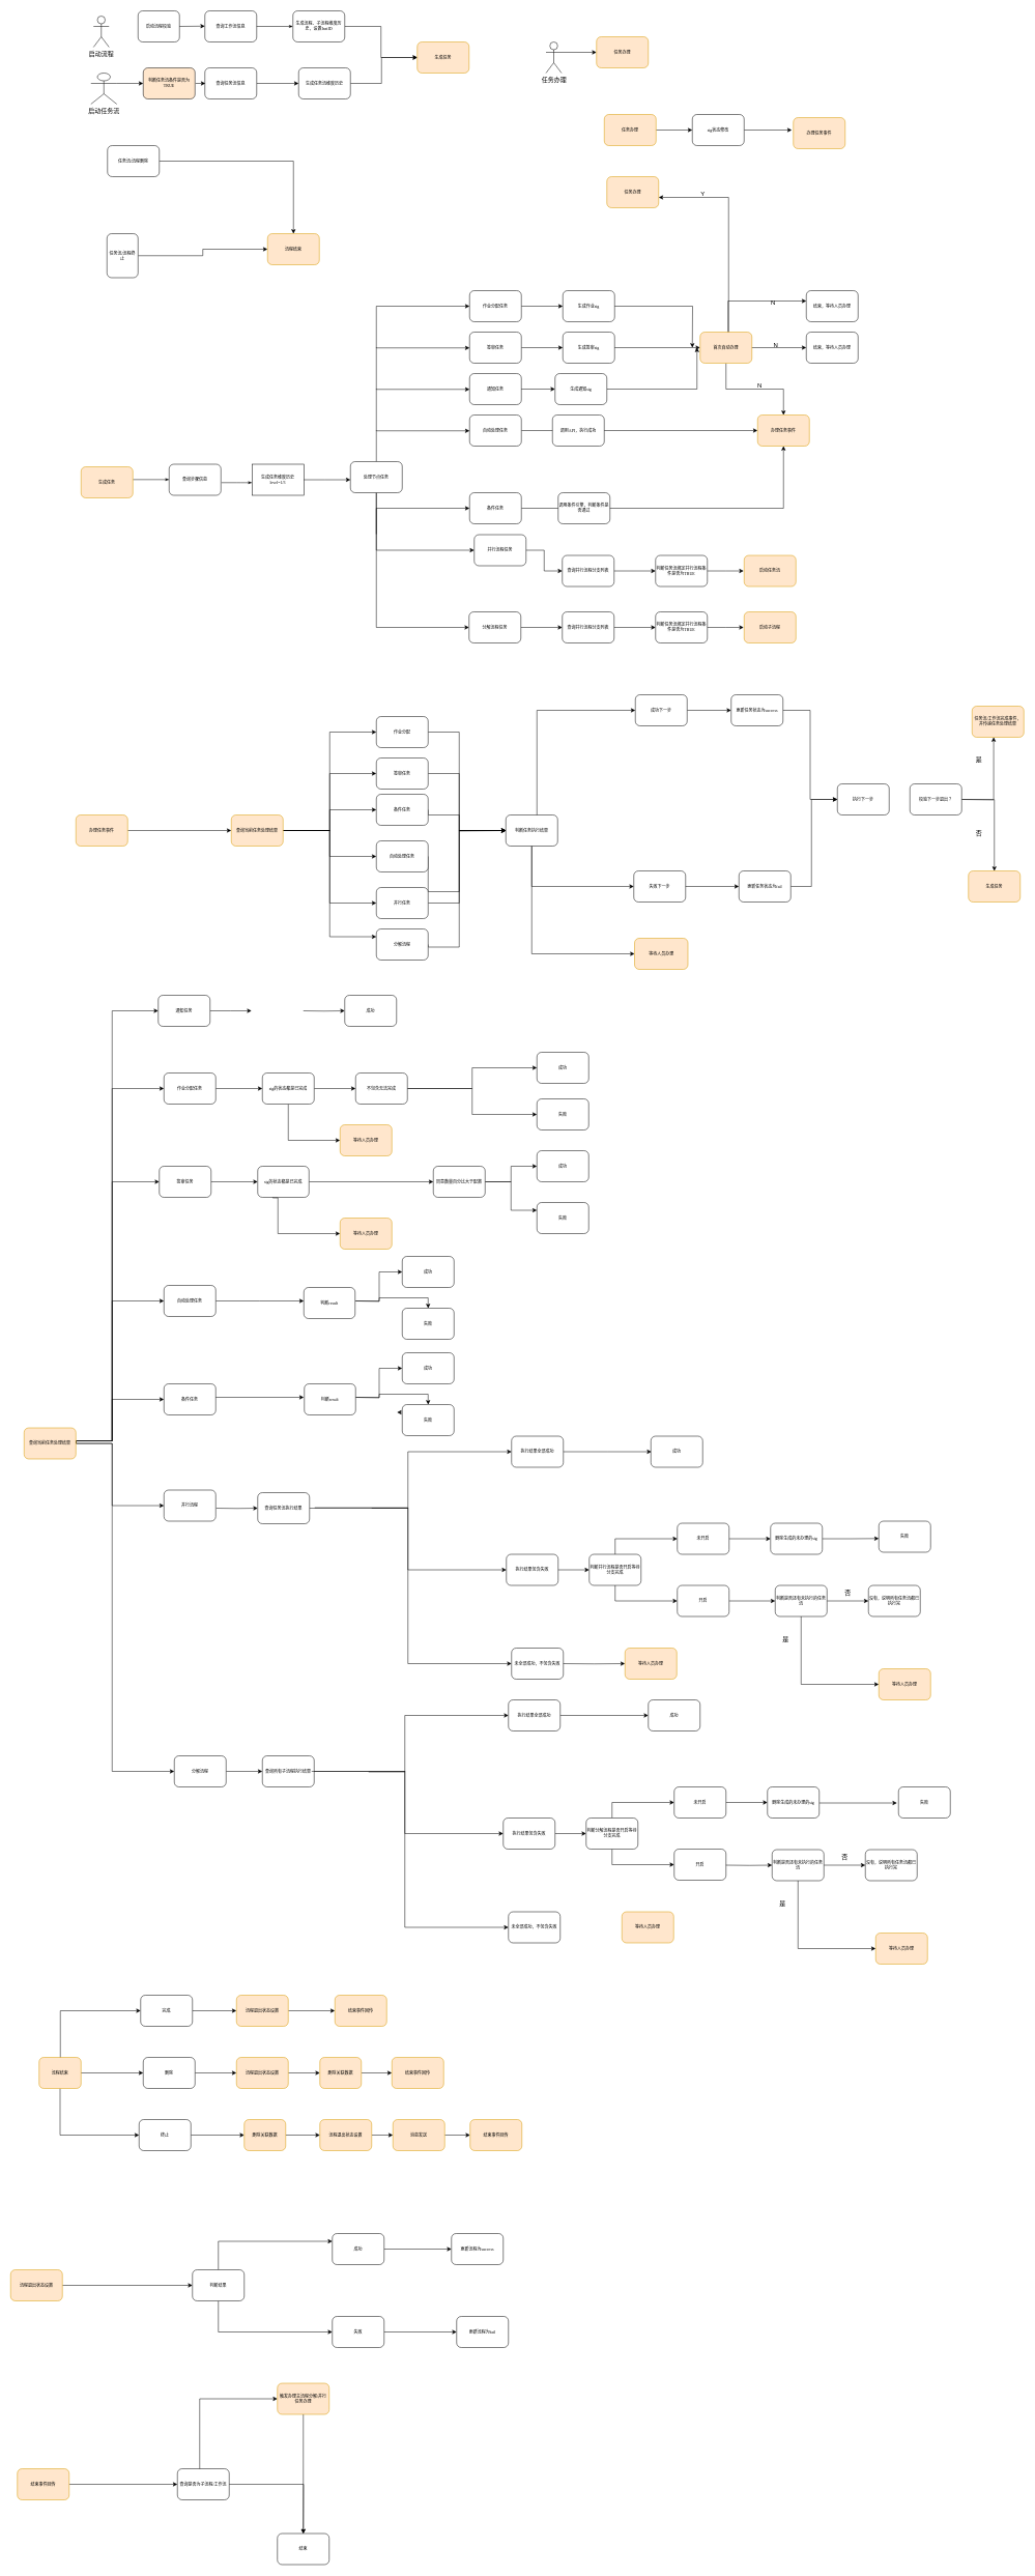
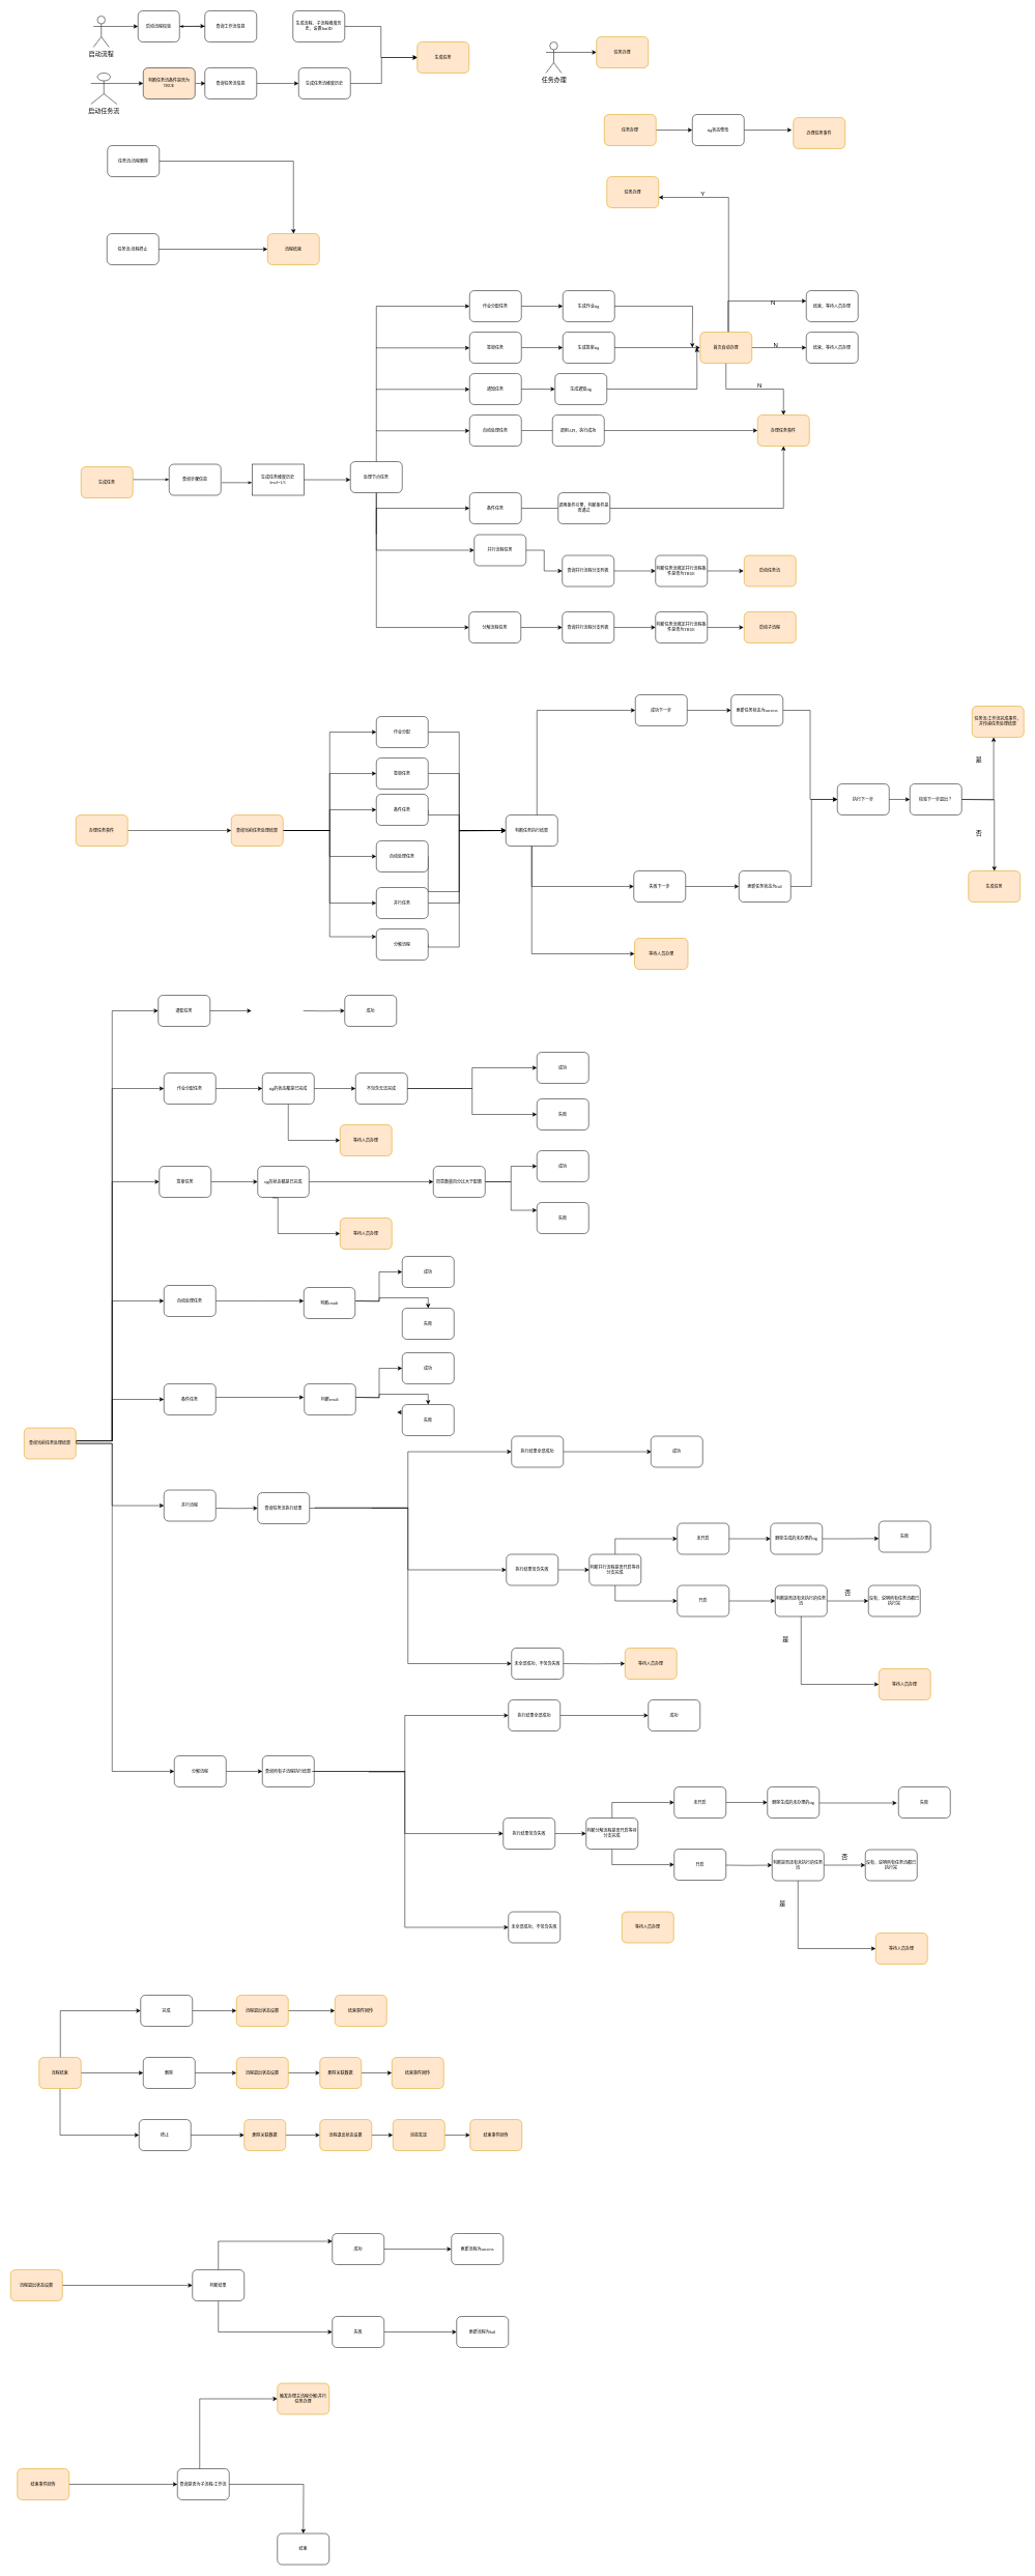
+ <mxCell id="4" style="edgeStyle=orthogonalEdgeStyle;rounded=0;orthogonalLoop=1;jettySize=auto;html=1;exitX=1;exitY=0.333;exitDx=0;exitDy=0;exitPerimeter=0;" parent="1" source="5" target="230" edge="1"><mxGeometry relative="1" as="geometry"><Array as="points"><mxPoint x="316" y="50" /></Array></mxGeometry></mxCell>
- <mxCell id="8" style="edgeStyle=orthogonalEdgeStyle;rounded=1;html=1;labelBackgroundColor=none;startArrow=none;startFill=0;startSize=5;endArrow=classicThin;endFill=1;endSize=5;jettySize=auto;orthogonalLoop=1;strokeWidth=1;fontFamily=Verdana;fontSize=8" parent="1" source="6" target="10" edge="1"><mxGeometry relative="1" as="geometry" /></mxCell>
+ <mxCell id="8" style="edgeStyle=orthogonalEdgeStyle;rounded=1;html=1;labelBackgroundColor=none;startArrow=none;startFill=0;startSize=5;endArrow=classicThin;endFill=1;endSize=5;jettySize=auto;orthogonalLoop=1;strokeWidth=1;fontFamily=Verdana;fontSize=8;" parent="1" source="6" target="230" edge="1"><mxGeometry relative="1" as="geometry" /></mxCell>
- <mxCell id="96" value="任务流/流程终止" style="rounded=1;whiteSpace=wrap;html=1;shadow=0;labelBackgroundColor=none;strokeWidth=1;fontFamily=Verdana;fontSize=8;align=center;" parent="1" vertex="1"><mxGeometry x="206" y="450" width="60" height="85" as="geometry" /></mxCell>
+ <mxCell id="96" value="任务流/流程终止" style="rounded=1;whiteSpace=wrap;html=1;shadow=0;labelBackgroundColor=none;strokeWidth=1;fontFamily=Verdana;fontSize=8;align=center;" parent="1" vertex="1"><mxGeometry x="206" y="450" width="100" height="60" as="geometry" /></mxCell>
+ <mxCell id="114" style="edgeStyle=orthogonalEdgeStyle;rounded=0;orthogonalLoop=1;jettySize=auto;html=1;exitX=1;exitY=0.5;exitDx=0;exitDy=0;entryX=0;entryY=0.5;entryDx=0;entryDy=0;" parent="1" source="115" target="219" edge="1"><mxGeometry relative="1" as="geometry" /></mxCell>
- <mxCell id="205" style="edgeStyle=orthogonalEdgeStyle;rounded=0;orthogonalLoop=1;jettySize=auto;html=1;exitX=0.5;exitY=1;exitDx=0;exitDy=0;" parent="1" source="206" target="207" edge="1"><mxGeometry relative="1" as="geometry" /></mxCell>
